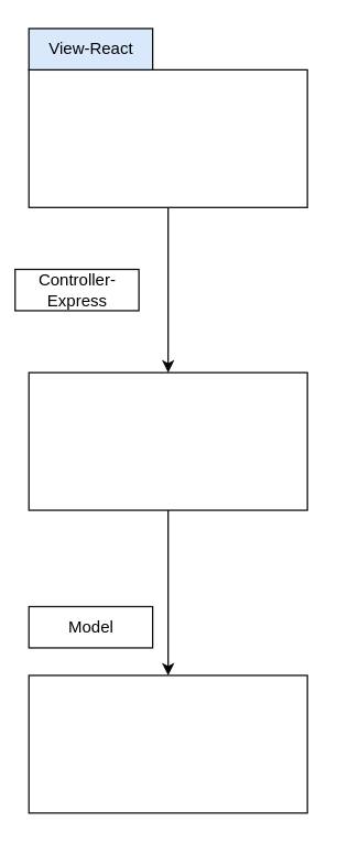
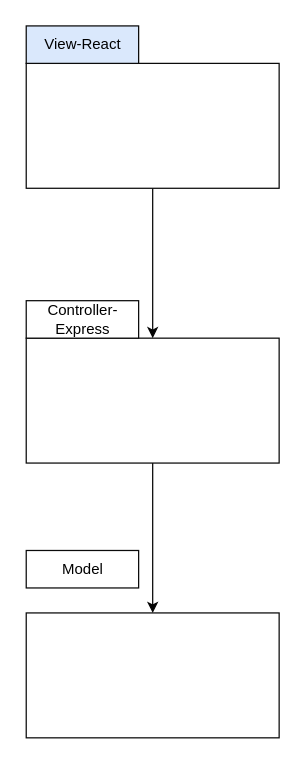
- <mxCell id="4" value="&lt;font color=&quot;#000000&quot;&gt;Controller-Express&lt;/font&gt;" style="rounded=0;whiteSpace=wrap;html=1;fillColor=#FFFFFF;strokeColor=#0A0A0A;" parent="1" vertex="1"><mxGeometry x="10.5" y="195" width="90" height="30" as="geometry" /></mxCell>
+ <mxCell id="4" value="&lt;font color=&quot;#000000&quot;&gt;Controller-Express&lt;/font&gt;" style="rounded=0;whiteSpace=wrap;html=1;fillColor=#FFFFFF;strokeColor=#0A0A0A;" parent="1" vertex="1"><mxGeometry x="20.5" y="240" width="90" height="30" as="geometry" /></mxCell>
